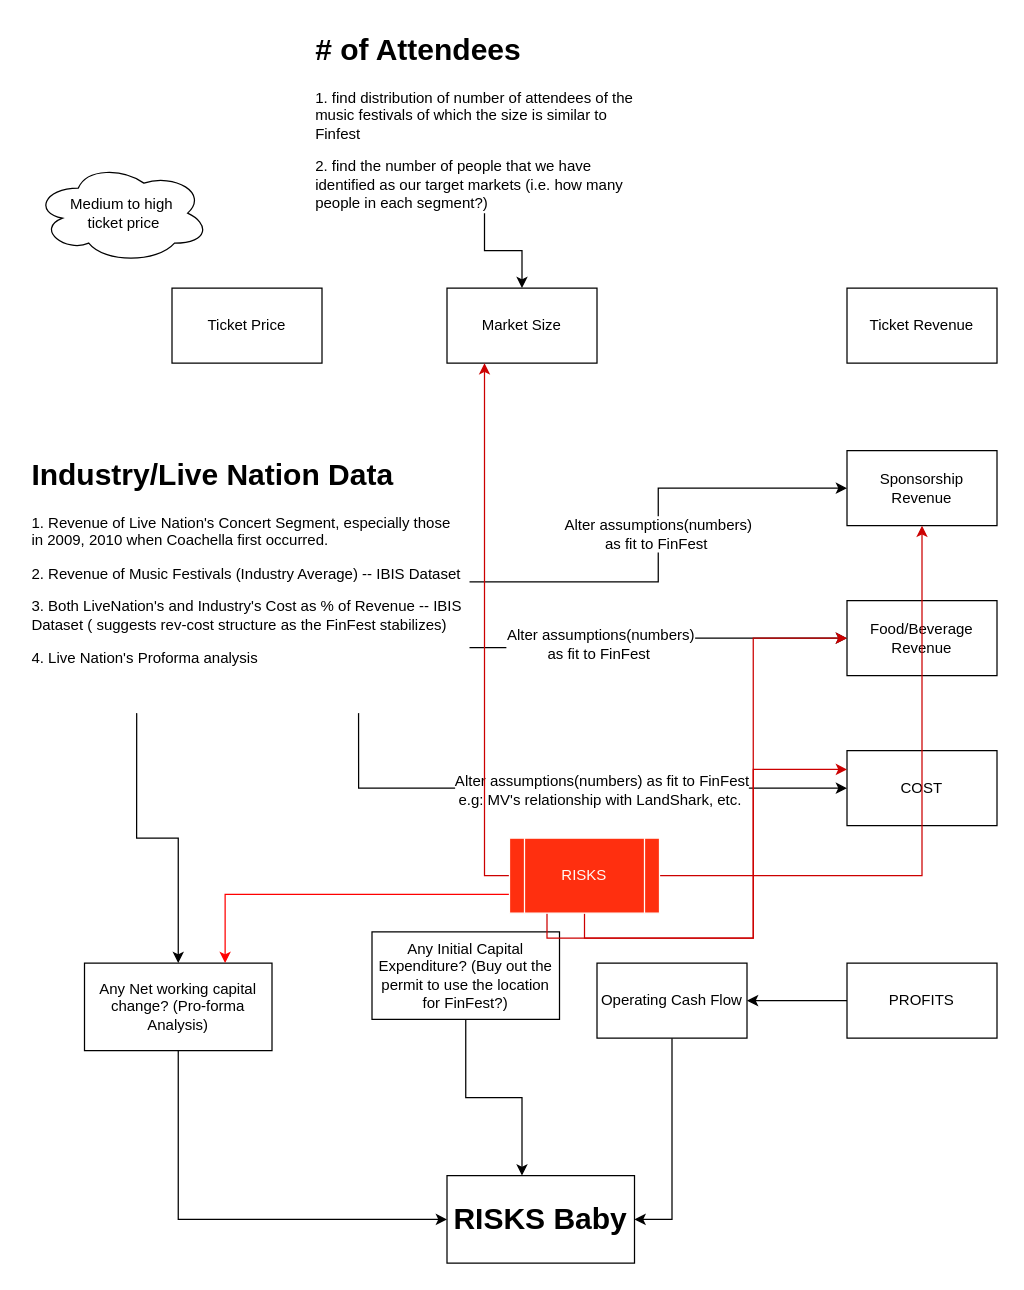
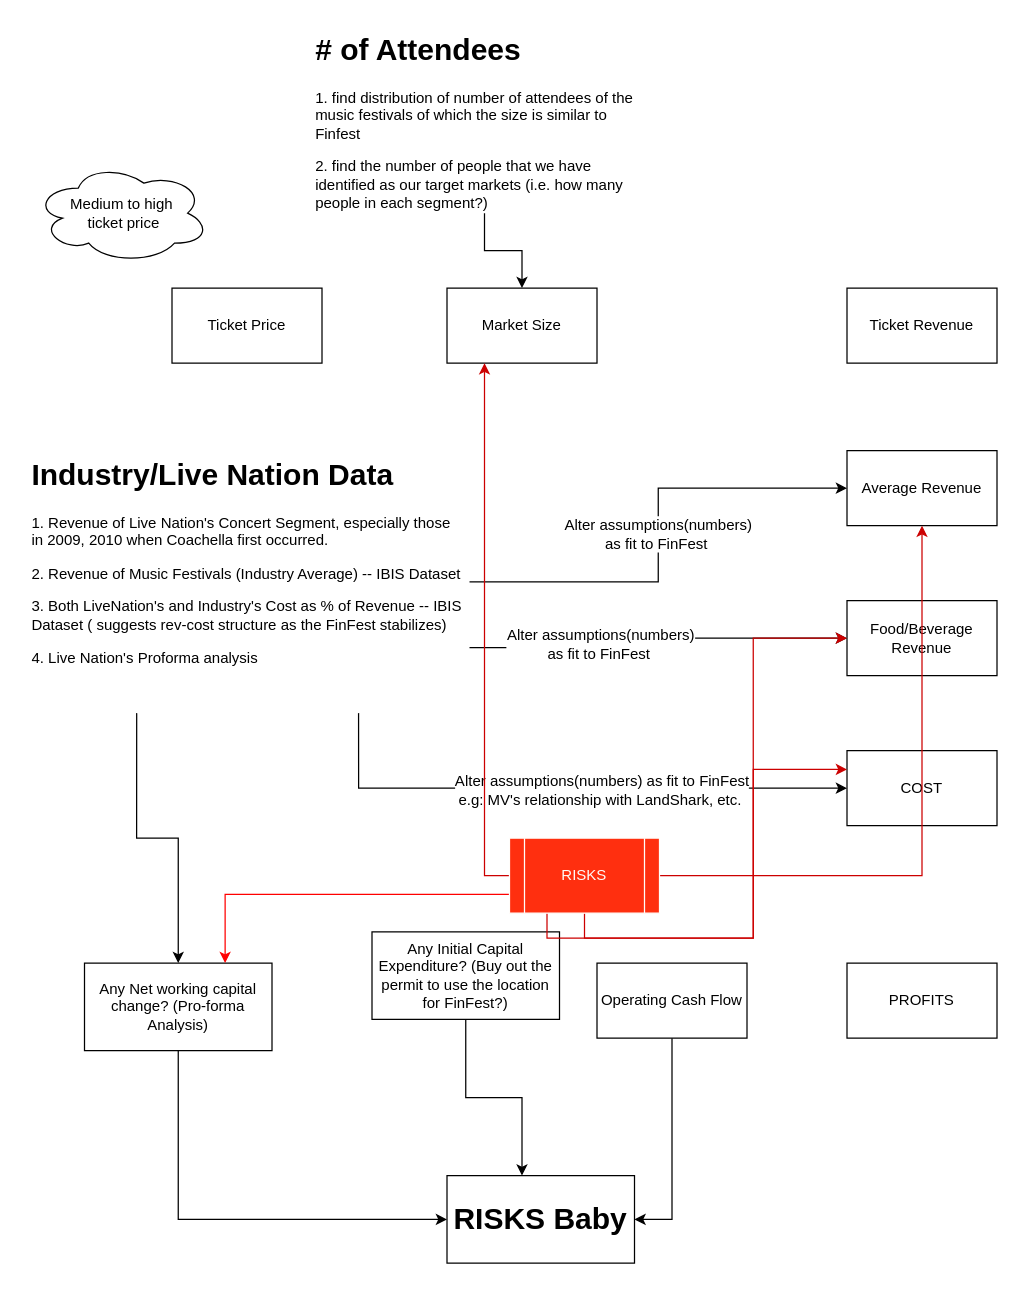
- <mxCell id="8" value="Sponsorship Revenue" style="rounded=0;whiteSpace=wrap;html=1;" vertex="1" parent="1"><mxGeometry x="677" y="360" width="120" height="60" as="geometry" /></mxCell>
+ <mxCell id="8" value="Average Revenue" style="rounded=0;whiteSpace=wrap;html=1;" vertex="1" parent="1"><mxGeometry x="677" y="360" width="120" height="60" as="geometry" /></mxCell>
- <mxCell id="25" value="" style="edgeStyle=orthogonalEdgeStyle;rounded=0;orthogonalLoop=1;jettySize=auto;html=1;" edge="1" parent="1" source="26" target="28"><mxGeometry relative="1" as="geometry" /></mxCell>
